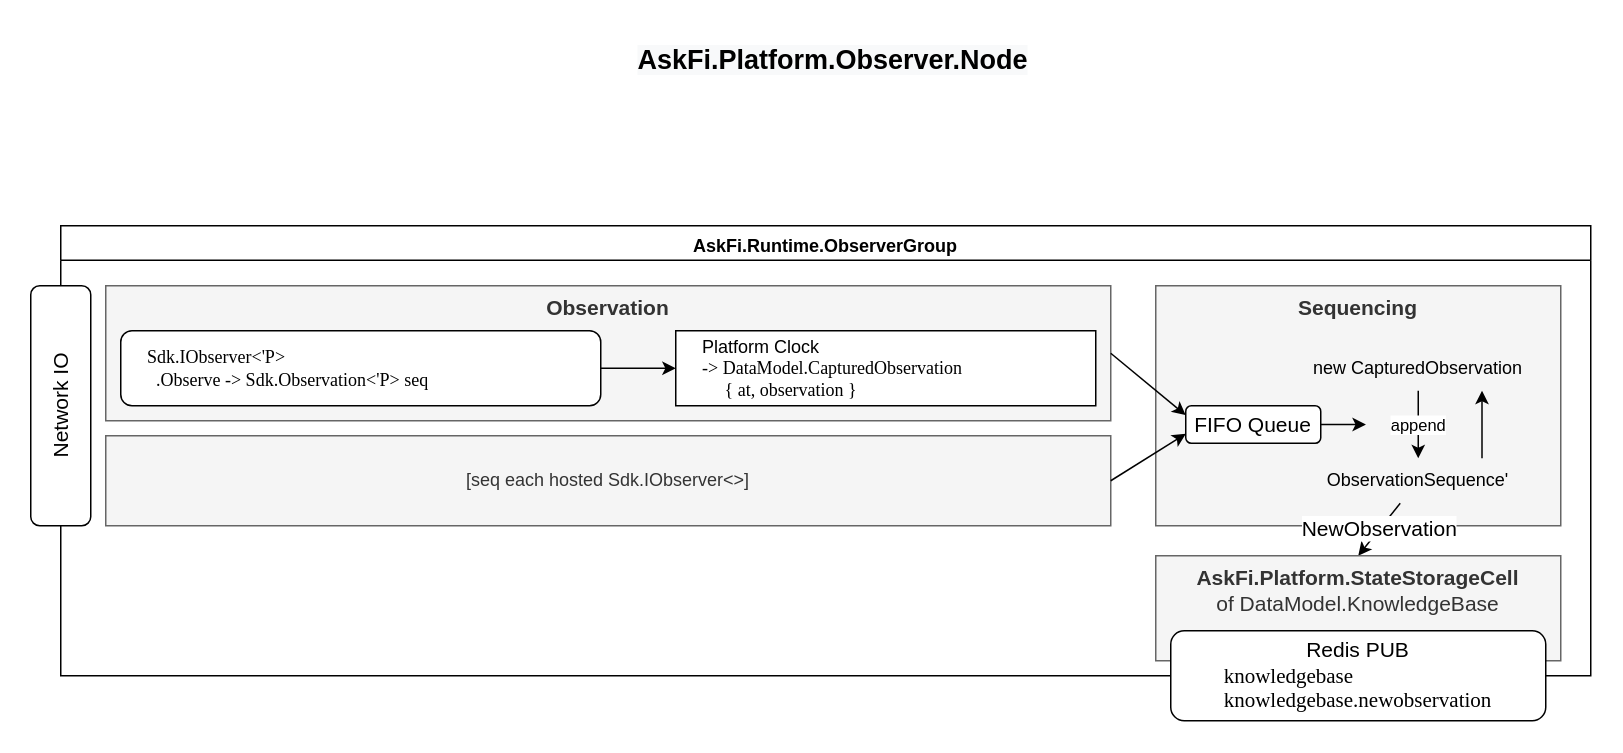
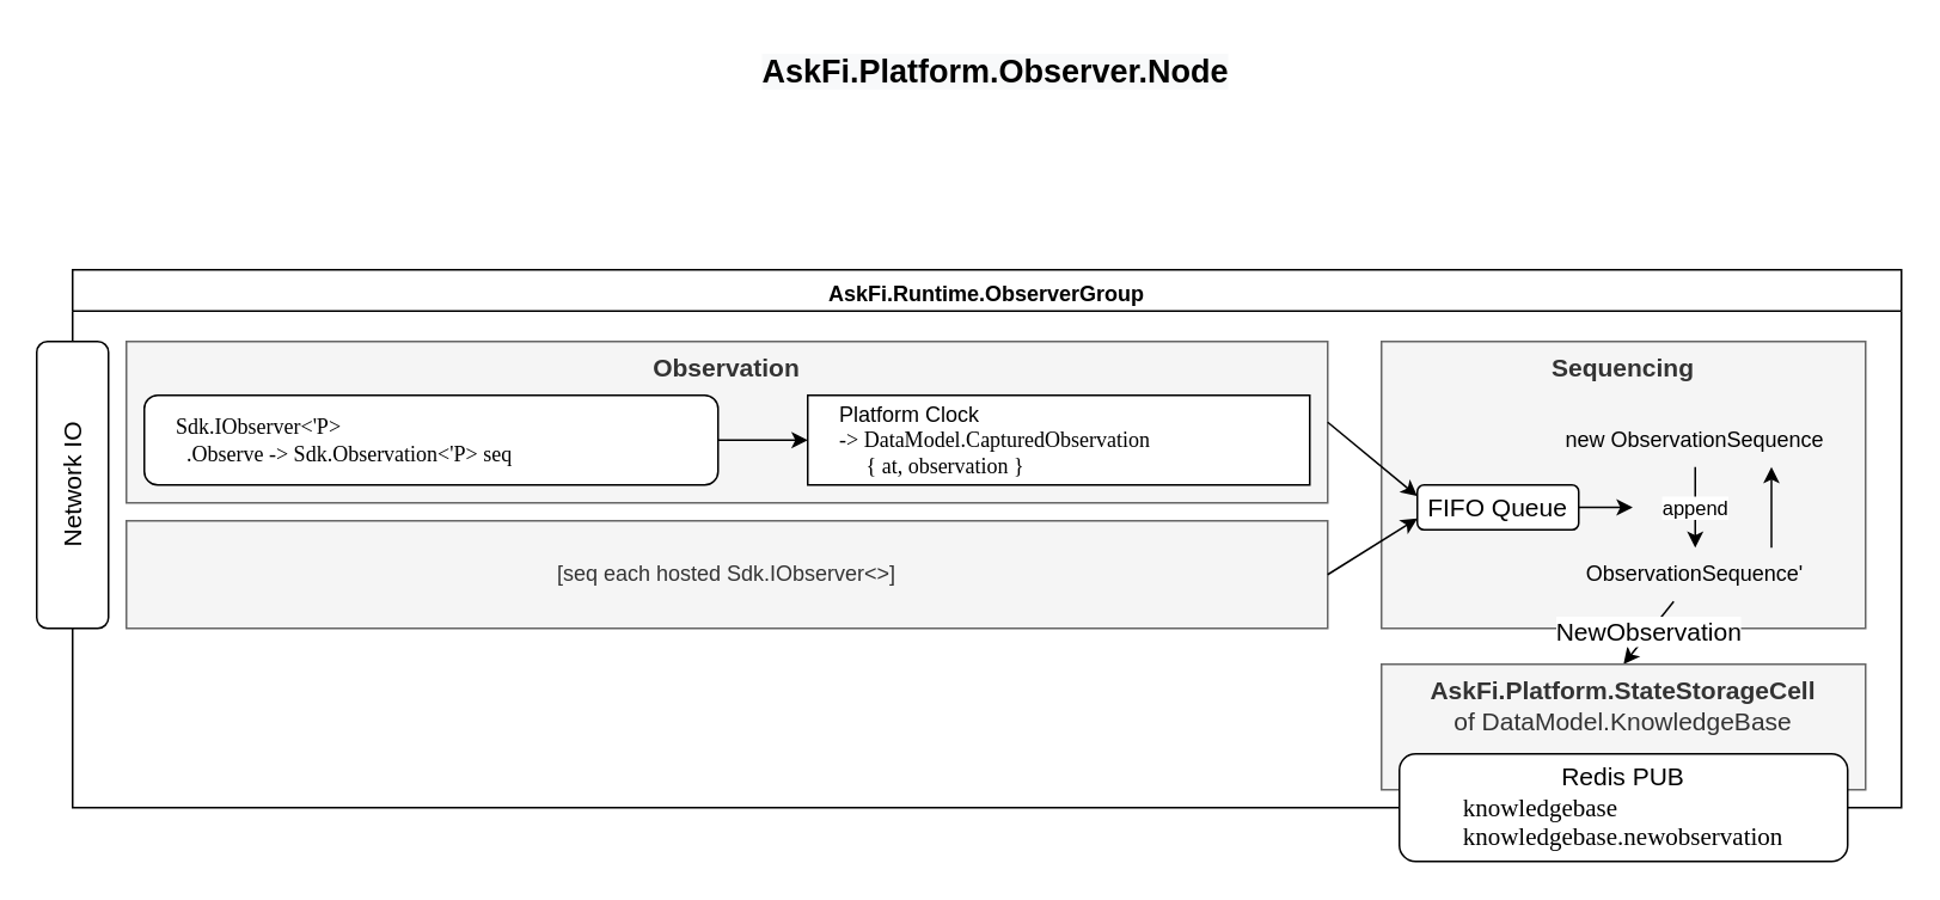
- <mxCell id="10" value="new CapturedObservation" style="text;html=1;strokeColor=none;fillColor=none;align=center;verticalAlign=middle;whiteSpace=wrap;rounded=0;fontFamily=Helvetica;" vertex="1" parent="2"><mxGeometry x="820" y="80" width="170" height="30" as="geometry" /></mxCell>
+ <mxCell id="10" value="new ObservationSequence" style="text;html=1;strokeColor=none;fillColor=none;align=center;verticalAlign=middle;whiteSpace=wrap;rounded=0;fontFamily=Helvetica;" vertex="1" parent="2"><mxGeometry x="820" y="80" width="170" height="30" as="geometry" /></mxCell>
